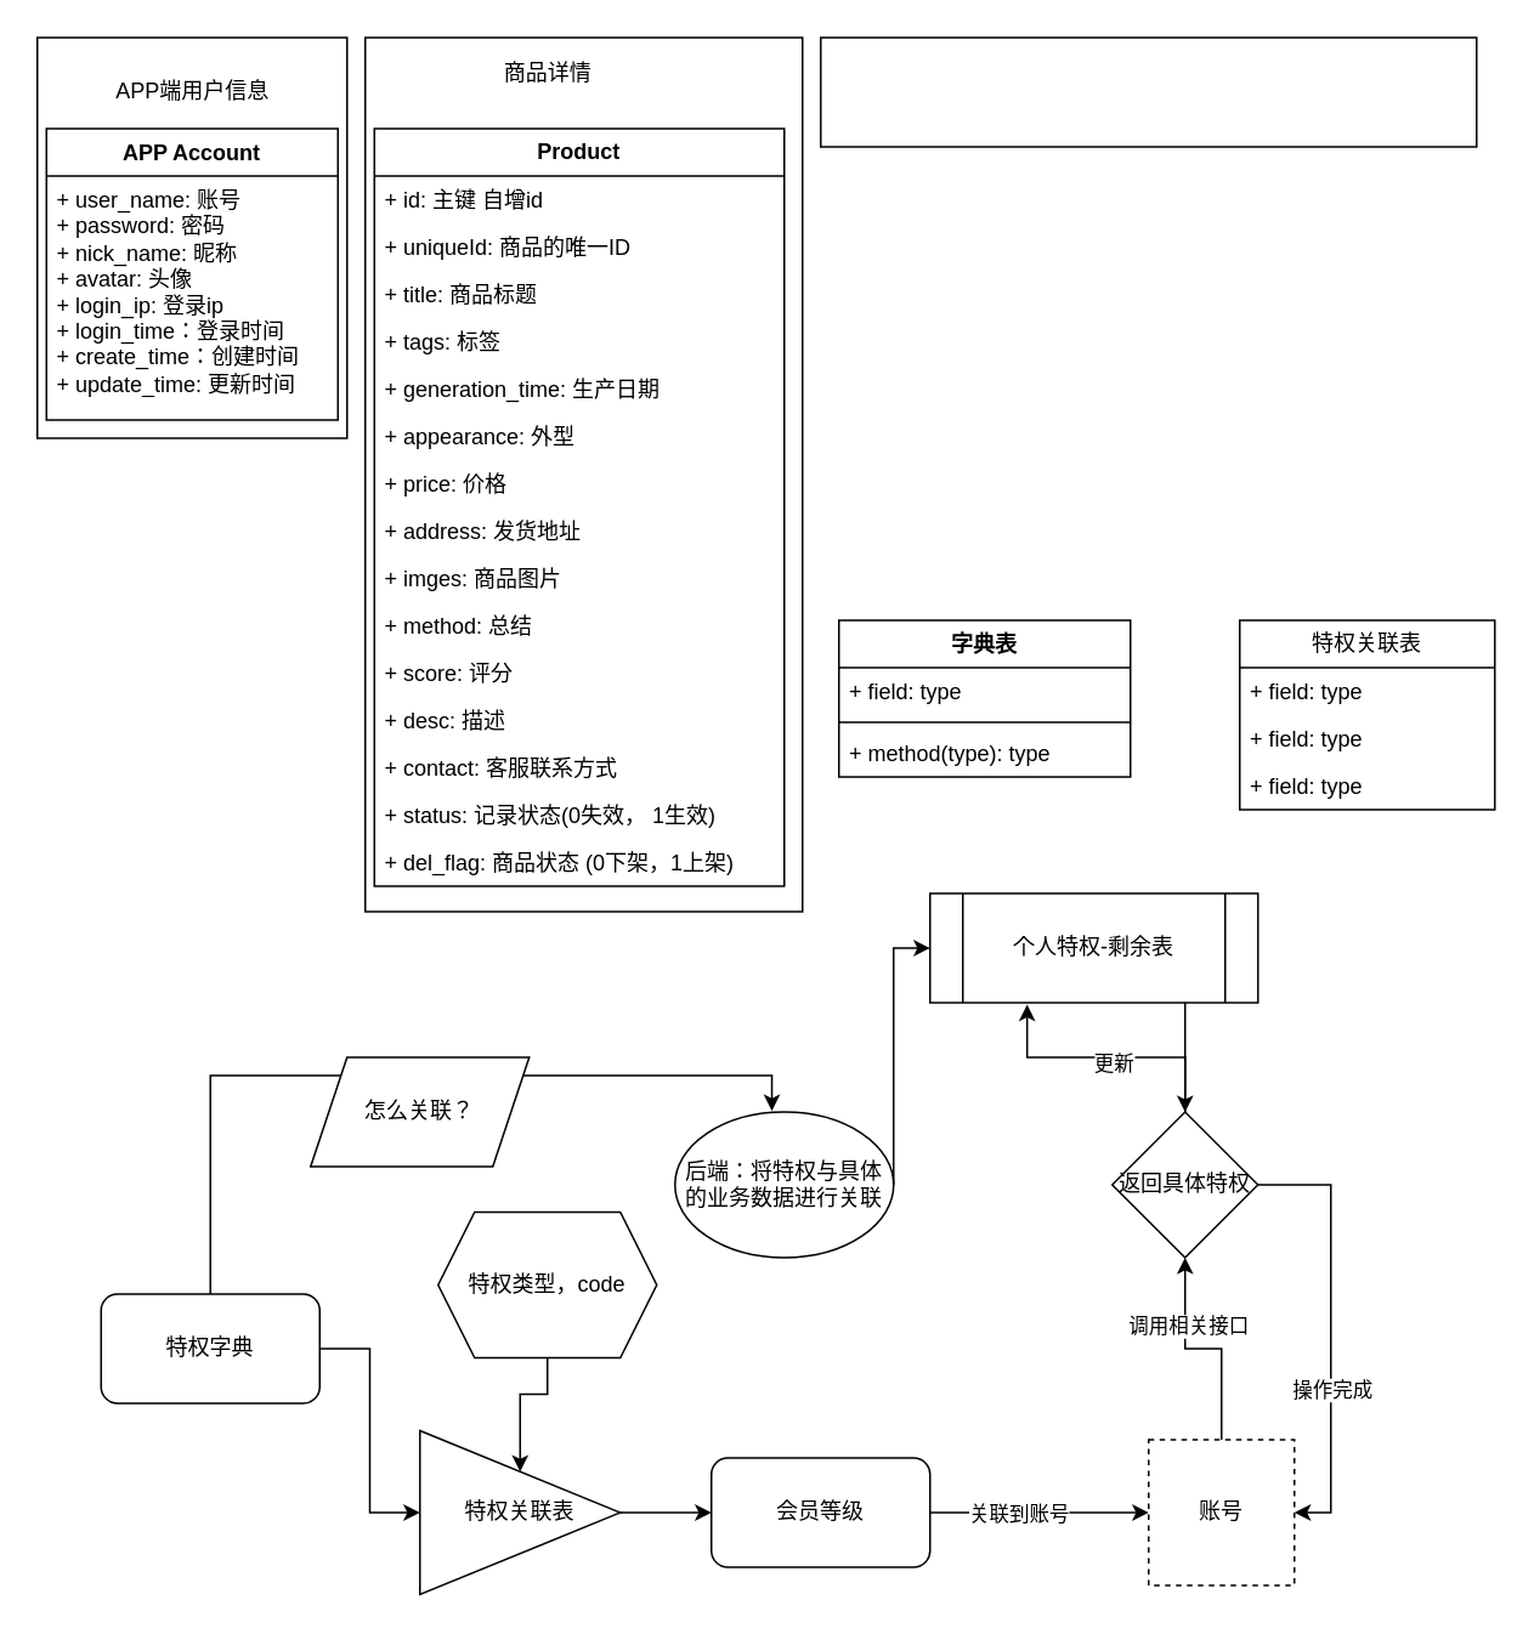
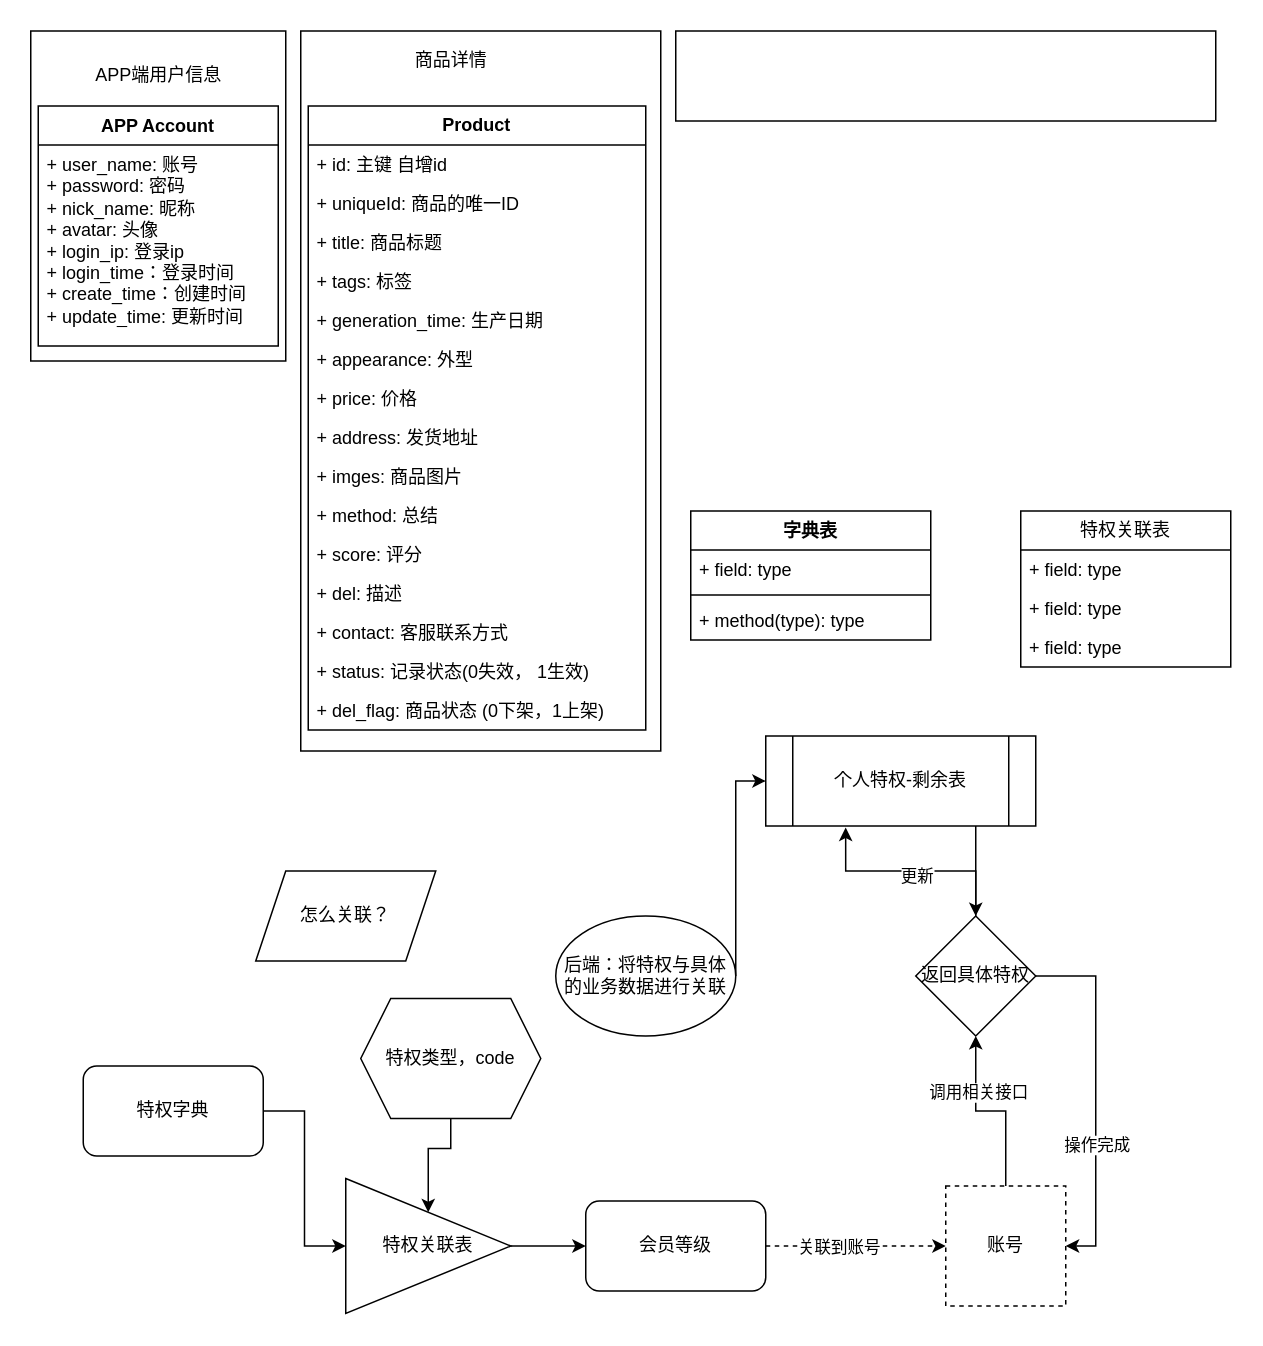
- <mxCell id="19" value="+&amp;nbsp;desc: 描述" style="text;strokeColor=none;fillColor=none;align=left;verticalAlign=top;spacingLeft=4;spacingRight=4;overflow=hidden;rotatable=0;points=[[0,0.5],[1,0.5]];portConstraint=eastwest;whiteSpace=wrap;html=1;movable=0;resizable=0;deletable=0;editable=0;locked=1;connectable=0;" parent="7" vertex="1"><mxGeometry y="312" width="225" height="26" as="geometry" /></mxCell>
+ <mxCell id="19" value="+&amp;nbsp;del: 描述" style="text;strokeColor=none;fillColor=none;align=left;verticalAlign=top;spacingLeft=4;spacingRight=4;overflow=hidden;rotatable=0;points=[[0,0.5],[1,0.5]];portConstraint=eastwest;whiteSpace=wrap;html=1;movable=0;resizable=0;deletable=0;editable=0;locked=1;connectable=0;" parent="7" vertex="1"><mxGeometry y="312" width="225" height="26" as="geometry" /></mxCell>
- <mxCell id="32" style="edgeStyle=orthogonalEdgeStyle;rounded=0;orthogonalLoop=1;jettySize=auto;html=1;entryX=0.443;entryY=-0.007;entryDx=0;entryDy=0;entryPerimeter=0;exitX=0.5;exitY=0;exitDx=0;exitDy=0;" parent="1" source="26" target="31" edge="1"><mxGeometry relative="1" as="geometry" /></mxCell>
- <mxCell id="27" style="edgeStyle=orthogonalEdgeStyle;rounded=0;orthogonalLoop=1;jettySize=auto;html=1;entryX=0;entryY=0.5;entryDx=0;entryDy=0;" parent="1" source="29" target="35" edge="1"><mxGeometry relative="1" as="geometry"><mxPoint x="540" y="830" as="sourcePoint" /></mxGeometry></mxCell>
+ <mxCell id="27" style="edgeStyle=orthogonalEdgeStyle;rounded=0;orthogonalLoop=1;jettySize=auto;html=1;entryX=0;entryY=0.5;entryDx=0;entryDy=0;dashed=1;" parent="1" source="29" target="35" edge="1"><mxGeometry relative="1" as="geometry"><mxPoint x="540" y="830" as="sourcePoint" /></mxGeometry></mxCell>
